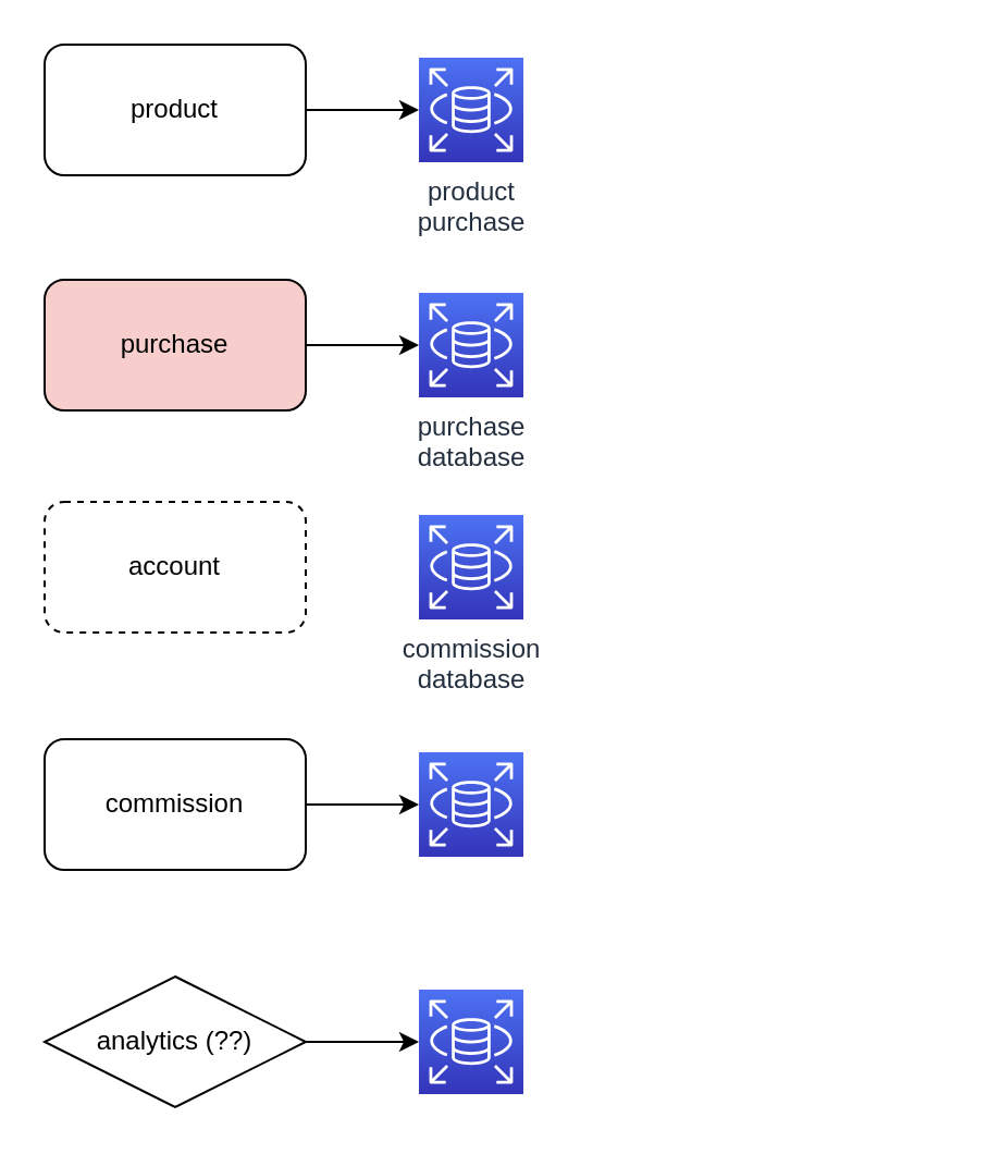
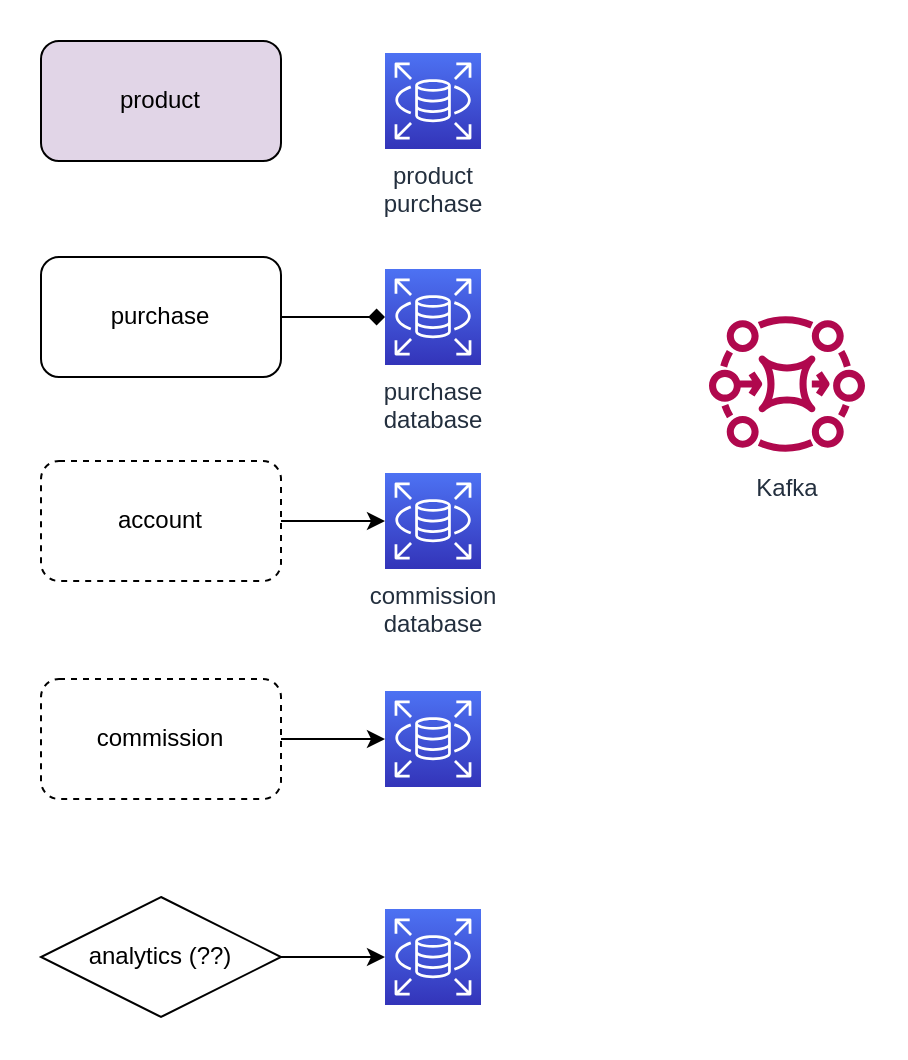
- <mxCell id="14" value="product" style="rounded=1;whiteSpace=wrap;html=1;" vertex="1" parent="13"><mxGeometry width="120" height="60" as="geometry" /></mxCell>
+ <mxCell id="14" value="product" style="rounded=1;whiteSpace=wrap;html=1;fillColor=#e1d5e7;" vertex="1" parent="13"><mxGeometry width="120" height="60" as="geometry" /></mxCell>
- <mxCell id="16" style="edgeStyle=orthogonalEdgeStyle;rounded=0;orthogonalLoop=1;jettySize=auto;html=1;exitX=1;exitY=0.5;exitDx=0;exitDy=0;" edge="1" parent="13" source="14" target="15"><mxGeometry relative="1" as="geometry" /></mxCell>
- <mxCell id="10" value="purchase" style="rounded=1;whiteSpace=wrap;html=1;fillColor=#f8cecc;" vertex="1" parent="9"><mxGeometry width="120" height="60" as="geometry" /></mxCell>
+ <mxCell id="10" value="purchase" style="rounded=1;whiteSpace=wrap;html=1;" vertex="1" parent="9"><mxGeometry width="120" height="60" as="geometry" /></mxCell>
- <mxCell id="12" style="edgeStyle=orthogonalEdgeStyle;rounded=0;orthogonalLoop=1;jettySize=auto;html=1;exitX=1;exitY=0.5;exitDx=0;exitDy=0;entryX=0;entryY=0.5;entryDx=0;entryDy=0;entryPerimeter=0;" edge="1" parent="9" source="10" target="11"><mxGeometry relative="1" as="geometry" /></mxCell>
+ <mxCell id="12" style="edgeStyle=orthogonalEdgeStyle;rounded=0;orthogonalLoop=1;jettySize=auto;html=1;exitX=1;exitY=0.5;exitDx=0;exitDy=0;entryX=0;entryY=0.5;entryDx=0;entryDy=0;entryPerimeter=0;endArrow=diamond;" edge="1" parent="9" source="10" target="11"><mxGeometry relative="1" as="geometry" /></mxCell>
+ <mxCell id="6" value="Kafka" style="sketch=0;outlineConnect=0;fontColor=#232F3E;gradientColor=none;fillColor=#B0084D;strokeColor=none;dashed=0;verticalLabelPosition=bottom;verticalAlign=top;align=center;html=1;fontSize=12;fontStyle=0;aspect=fixed;pointerEvents=1;shape=mxgraph.aws4.mq_broker;" vertex="1" parent="1"><mxGeometry x="354" y="152" width="78" height="78" as="geometry" /></mxCell>
+ <mxCell id="20" style="edgeStyle=orthogonalEdgeStyle;rounded=0;orthogonalLoop=1;jettySize=auto;html=1;exitX=1;exitY=0.5;exitDx=0;exitDy=0;" edge="1" parent="17" source="18" target="19"><mxGeometry relative="1" as="geometry" /></mxCell>
- <mxCell id="5" value="commission" style="rounded=1;whiteSpace=wrap;html=1;" vertex="1" parent="1"><mxGeometry x="20" y="339" width="120" height="60" as="geometry" /></mxCell>
+ <mxCell id="5" value="commission" style="rounded=1;whiteSpace=wrap;html=1;dashed=1;" vertex="1" parent="1"><mxGeometry x="20" y="339" width="120" height="60" as="geometry" /></mxCell>
